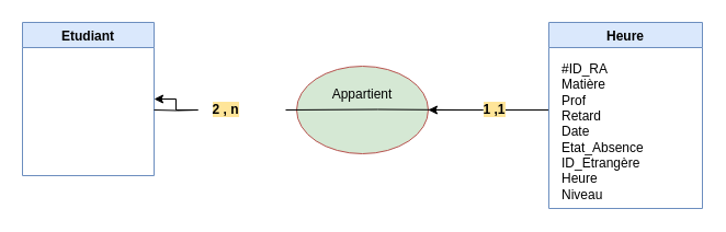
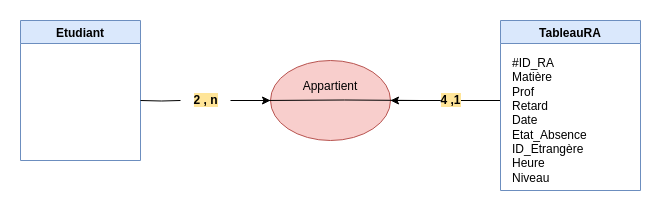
- <mxCell id="5" value="Heure" style="swimlane;fillColor=#dae8fc;strokeColor=#6c8ebf;" vertex="1" parent="1"><mxGeometry x="500" y="20" width="140" height="170" as="geometry" /></mxCell>
+ <mxCell id="5" value="TableauRA" style="swimlane;fillColor=#dae8fc;strokeColor=#6c8ebf;" vertex="1" parent="1"><mxGeometry x="500" y="20" width="140" height="170" as="geometry" /></mxCell>
- <mxCell id="2" style="edgeStyle=orthogonalEdgeStyle;rounded=0;orthogonalLoop=1;jettySize=auto;html=1;startArrow=none;" edge="1" parent="1" source="10" target="3"><mxGeometry relative="1" as="geometry"><mxPoint x="250" y="160" as="targetPoint" /><mxPoint x="140" y="100" as="sourcePoint" /></mxGeometry></mxCell>
+ <mxCell id="2" style="edgeStyle=orthogonalEdgeStyle;rounded=0;orthogonalLoop=1;jettySize=auto;html=1;entryX=0;entryY=0.5;entryDx=0;entryDy=0;startArrow=none;" edge="1" parent="1" source="10" target="7"><mxGeometry relative="1" as="geometry"><mxPoint x="250" y="160" as="targetPoint" /><mxPoint x="140" y="100" as="sourcePoint" /></mxGeometry></mxCell>
- <mxCell id="7" value="Appartient&lt;br&gt;&lt;br&gt;&lt;br&gt;" style="ellipse;whiteSpace=wrap;html=1;fillColor=#d5e8d4;strokeColor=#b85450;" vertex="1" parent="1"><mxGeometry x="270" y="60" width="120" height="80" as="geometry" /></mxCell>
+ <mxCell id="7" value="Appartient&lt;br&gt;&lt;br&gt;&lt;br&gt;" style="ellipse;whiteSpace=wrap;html=1;fillColor=#f8cecc;strokeColor=#b85450;" vertex="1" parent="1"><mxGeometry x="270" y="60" width="120" height="80" as="geometry" /></mxCell>
- <mxCell id="9" value="&lt;font style=&quot;background-color: rgb(255, 229, 153);&quot;&gt;&lt;b&gt;1 ,1&lt;/b&gt;&lt;/font&gt;" style="text;html=1;align=center;verticalAlign=middle;resizable=0;points=[];autosize=1;strokeColor=none;fillColor=none;fontColor=default;" vertex="1" parent="1"><mxGeometry x="430" y="85" width="40" height="30" as="geometry" /></mxCell>
+ <mxCell id="9" value="&lt;font style=&quot;background-color: rgb(255, 229, 153);&quot;&gt;&lt;b&gt;4 ,1&lt;/b&gt;&lt;/font&gt;" style="text;html=1;align=center;verticalAlign=middle;resizable=0;points=[];autosize=1;strokeColor=none;fillColor=none;fontColor=default;" vertex="1" parent="1"><mxGeometry x="430" y="85" width="40" height="30" as="geometry" /></mxCell>
